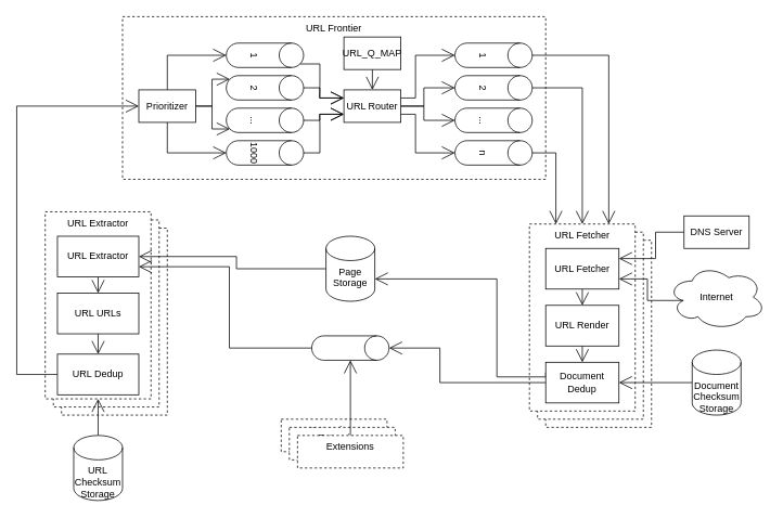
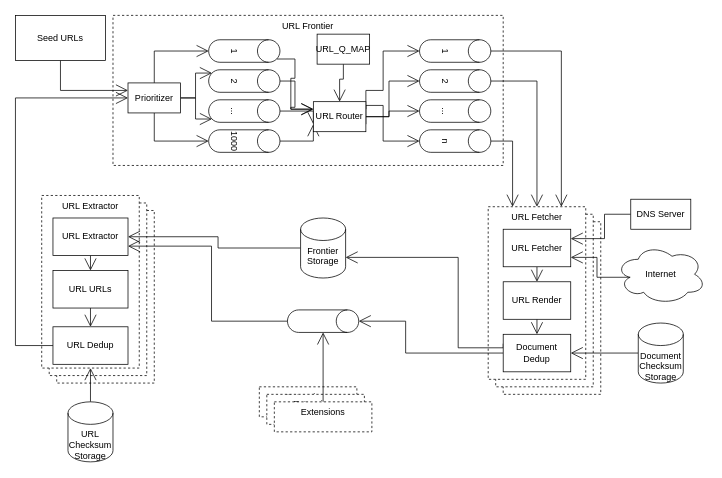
+ <mxCell id="66" value="Seed URLs" style="rounded=0;whiteSpace=wrap;html=1;hachureGap=4;pointerEvents=0;verticalAlign=middle;" vertex="1" parent="1"><mxGeometry x="20" y="20" width="120" height="60" as="geometry" /></mxCell>
+ <mxCell id="65" style="edgeStyle=orthogonalEdgeStyle;rounded=0;orthogonalLoop=1;jettySize=auto;html=1;exitX=0.5;exitY=1;exitDx=0;exitDy=0;entryX=0;entryY=0.25;entryDx=0;entryDy=0;endArrow=open;startSize=14;endSize=14;sourcePerimeterSpacing=8;targetPerimeterSpacing=8;" edge="1" parent="1" source="66" target="13"><mxGeometry relative="1" as="geometry" /></mxCell>
- <mxCell id="26" value="URL Router" style="rounded=0;whiteSpace=wrap;html=1;hachureGap=4;pointerEvents=0;" vertex="1" parent="1"><mxGeometry x="422" y="110" width="70" height="40" as="geometry" /></mxCell>
+ <mxCell id="26" value="URL Router" style="rounded=0;whiteSpace=wrap;html=1;hachureGap=4;pointerEvents=0;" vertex="1" parent="1"><mxGeometry x="417" y="135" width="70" height="40" as="geometry" /></mxCell>
- <mxCell id="48" value="Page&lt;br&gt;Storage" style="shape=cylinder3;whiteSpace=wrap;html=1;boundedLbl=1;backgroundOutline=1;size=15;hachureGap=4;pointerEvents=0;verticalAlign=top;" vertex="1" parent="1"><mxGeometry x="400" y="290" width="60" height="80" as="geometry" /></mxCell>
+ <mxCell id="48" value="Frontier&lt;br&gt;Storage" style="shape=cylinder3;whiteSpace=wrap;html=1;boundedLbl=1;backgroundOutline=1;size=15;hachureGap=4;pointerEvents=0;verticalAlign=top;" vertex="1" parent="1"><mxGeometry x="400" y="290" width="60" height="80" as="geometry" /></mxCell>
